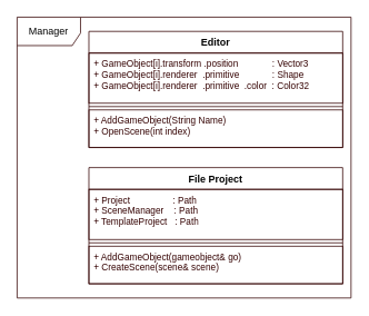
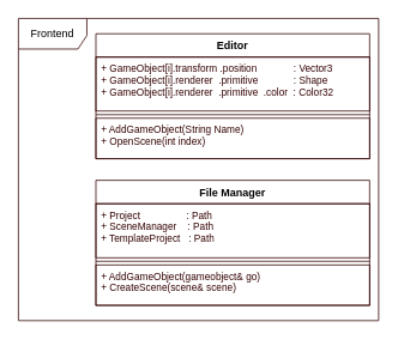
- <mxCell id="6" value="Manager" style="shape=umlFrame;whiteSpace=wrap;html=1;pointerEvents=0;width=76;height=34;strokeColor=#330000;" parent="1" vertex="1"><mxGeometry x="20" y="20" width="400" height="336" as="geometry" /></mxCell>
+ <mxCell id="6" value="Frontend" style="shape=umlFrame;whiteSpace=wrap;html=1;pointerEvents=0;width=76;height=34;strokeColor=#330000;" parent="1" vertex="1"><mxGeometry x="20" y="20" width="400" height="336" as="geometry" /></mxCell>
- <mxCell id="7" value="File Project" style="swimlane;fontStyle=1;align=center;verticalAlign=top;childLayout=stackLayout;horizontal=1;startSize=26;horizontalStack=0;resizeParent=1;resizeParentMax=0;resizeLast=0;collapsible=1;marginBottom=0;whiteSpace=wrap;html=1;strokeColor=#330000;" parent="1" vertex="1"><mxGeometry x="106" y="200" width="304" height="139" as="geometry" /></mxCell>
+ <mxCell id="7" value="File Manager" style="swimlane;fontStyle=1;align=center;verticalAlign=top;childLayout=stackLayout;horizontal=1;startSize=26;horizontalStack=0;resizeParent=1;resizeParentMax=0;resizeLast=0;collapsible=1;marginBottom=0;whiteSpace=wrap;html=1;strokeColor=#330000;" parent="1" vertex="1"><mxGeometry x="106" y="200" width="304" height="139" as="geometry" /></mxCell>
